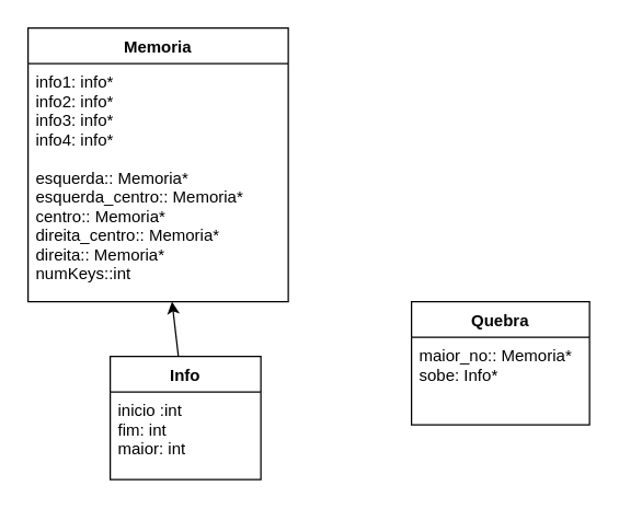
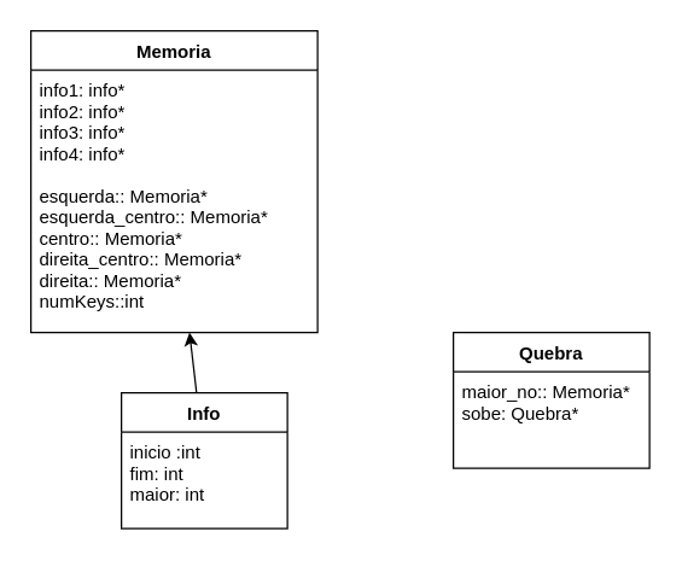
- <mxCell id="8" value="maior_no:: Memoria*&#10;sobe: Info*" style="text;strokeColor=none;fillColor=none;align=left;verticalAlign=top;spacingLeft=4;spacingRight=4;overflow=hidden;rotatable=0;points=[[0,0.5],[1,0.5]];portConstraint=eastwest;" vertex="1" parent="7"><mxGeometry y="26" width="130" height="64" as="geometry" /></mxCell>
+ <mxCell id="8" value="maior_no:: Memoria*&#10;sobe: Quebra*" style="text;strokeColor=none;fillColor=none;align=left;verticalAlign=top;spacingLeft=4;spacingRight=4;overflow=hidden;rotatable=0;points=[[0,0.5],[1,0.5]];portConstraint=eastwest;" vertex="1" parent="7"><mxGeometry y="26" width="130" height="64" as="geometry" /></mxCell>
